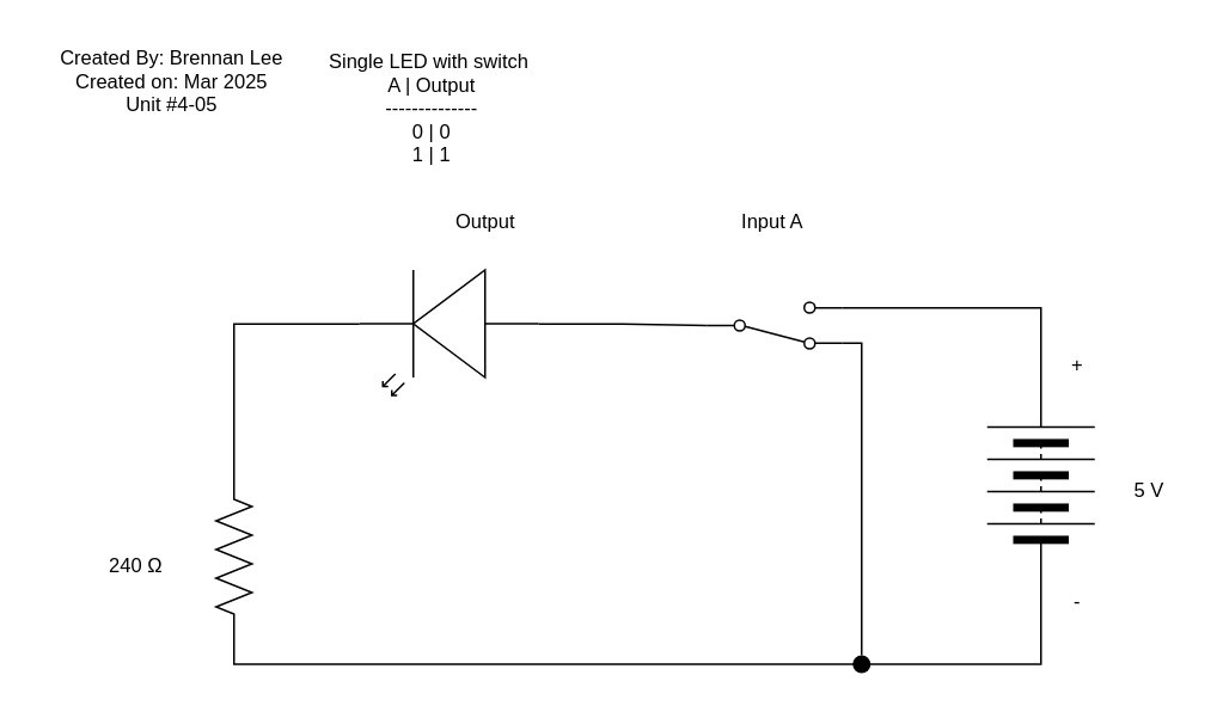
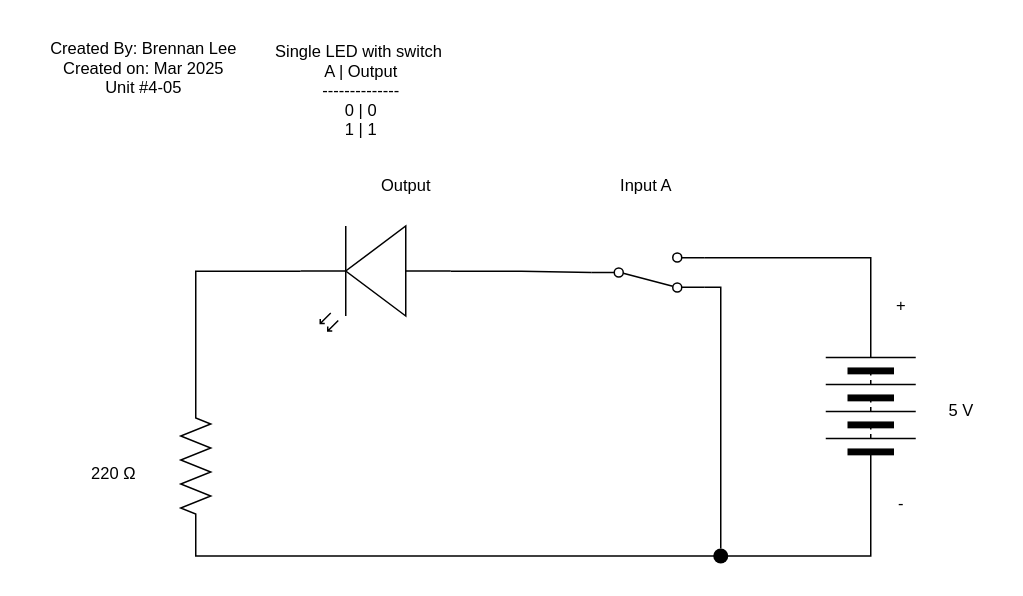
- <mxCell id="17" value="240 Ω" style="text;html=1;align=center;verticalAlign=middle;resizable=0;points=[];autosize=1;strokeColor=none;fillColor=none;fontFamily=Helvetica;fontSize=11;fontColor=default;labelBackgroundColor=default;" vertex="1" parent="1"><mxGeometry x="50" y="300" width="50" height="30" as="geometry" /></mxCell>
+ <mxCell id="17" value="220 Ω" style="text;html=1;align=center;verticalAlign=middle;resizable=0;points=[];autosize=1;strokeColor=none;fillColor=none;fontFamily=Helvetica;fontSize=11;fontColor=default;labelBackgroundColor=default;" vertex="1" parent="1"><mxGeometry x="50" y="300" width="50" height="30" as="geometry" /></mxCell>
